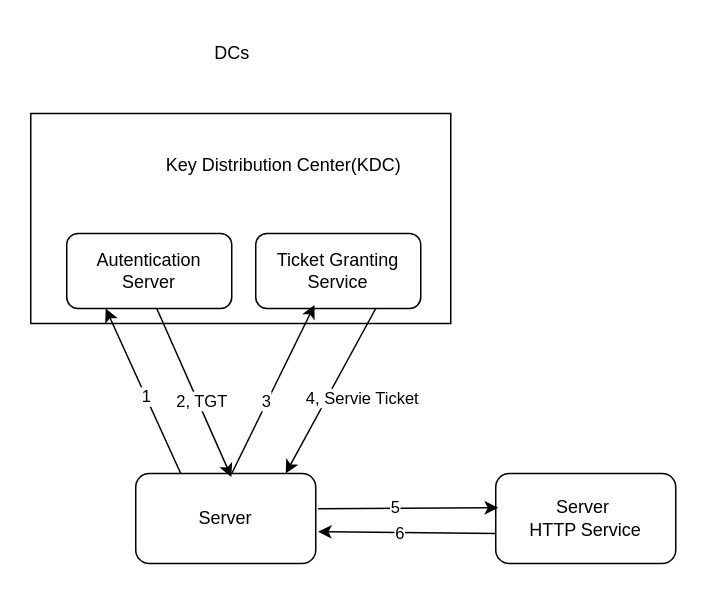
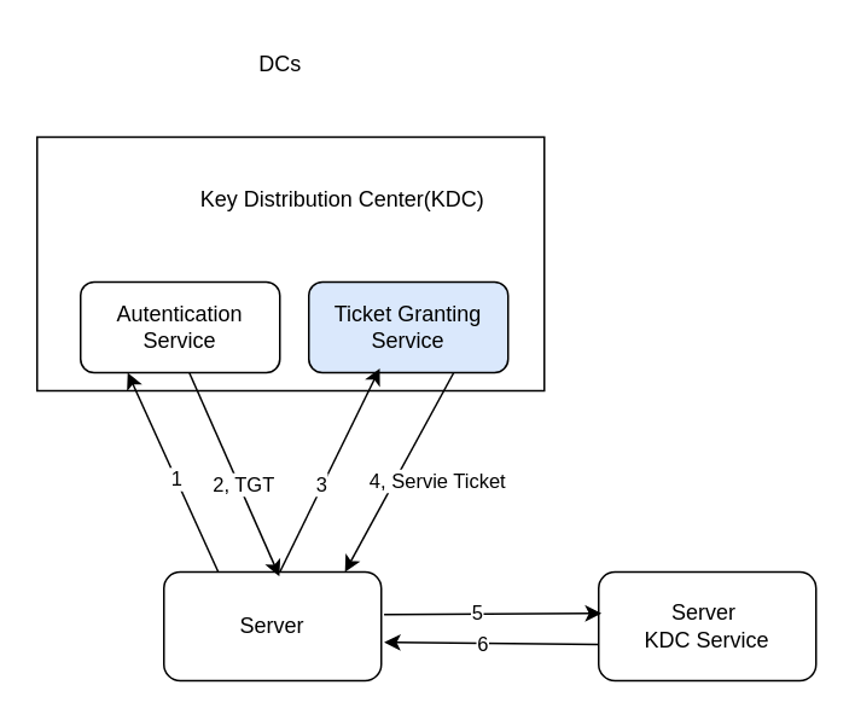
- <mxCell id="4" value="Autentication Server" style="rounded=1;whiteSpace=wrap;html=1;" vertex="1" parent="1"><mxGeometry x="44" y="155" width="110" height="50" as="geometry" /></mxCell>
+ <mxCell id="4" value="Autentication Service" style="rounded=1;whiteSpace=wrap;html=1;" vertex="1" parent="1"><mxGeometry x="44" y="155" width="110" height="50" as="geometry" /></mxCell>
- <mxCell id="5" value="Ticket Granting Service" style="rounded=1;whiteSpace=wrap;html=1;" vertex="1" parent="1"><mxGeometry x="170" y="155" width="110" height="50" as="geometry" /></mxCell>
+ <mxCell id="5" value="Ticket Granting Service" style="rounded=1;whiteSpace=wrap;html=1;fillColor=#dae8fc;" vertex="1" parent="1"><mxGeometry x="170" y="155" width="110" height="50" as="geometry" /></mxCell>
- <mxCell id="8" value="Server&amp;nbsp;&lt;div&gt;HTTP Service&lt;/div&gt;" style="rounded=1;whiteSpace=wrap;html=1;" vertex="1" parent="1"><mxGeometry x="330" y="315" width="120" height="60" as="geometry" /></mxCell>
+ <mxCell id="8" value="Server&amp;nbsp;&lt;div&gt;KDC Service&lt;/div&gt;" style="rounded=1;whiteSpace=wrap;html=1;" vertex="1" parent="1"><mxGeometry x="330" y="315" width="120" height="60" as="geometry" /></mxCell>
